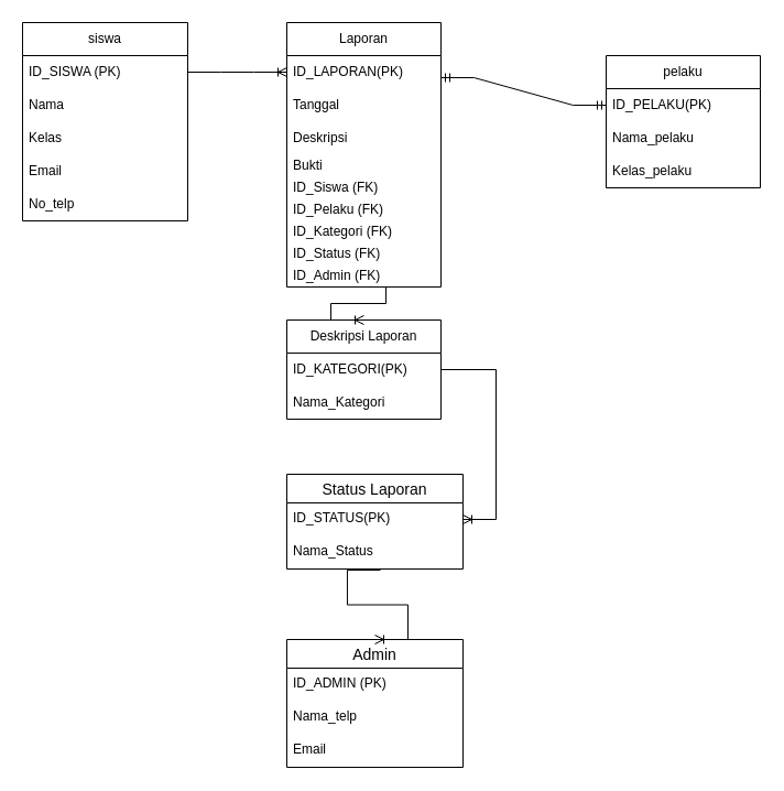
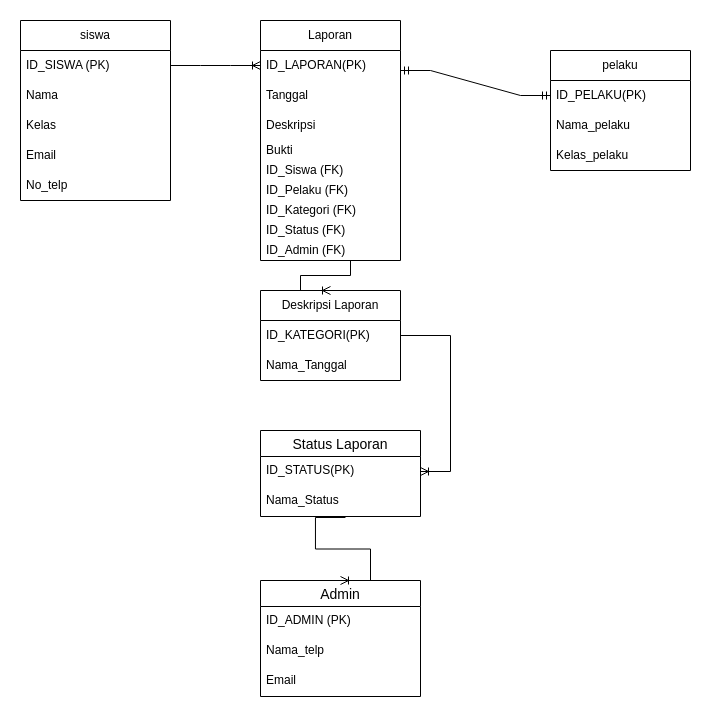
- <mxCell id="32" value="Nama_Kategori" style="text;strokeColor=none;fillColor=none;align=left;verticalAlign=middle;spacingLeft=4;spacingRight=4;overflow=hidden;points=[[0,0.5],[1,0.5]];portConstraint=eastwest;rotatable=0;whiteSpace=wrap;html=1;" parent="30" vertex="1"><mxGeometry y="60" width="140" height="30" as="geometry" /></mxCell>
+ <mxCell id="32" value="Nama_Tanggal" style="text;strokeColor=none;fillColor=none;align=left;verticalAlign=middle;spacingLeft=4;spacingRight=4;overflow=hidden;points=[[0,0.5],[1,0.5]];portConstraint=eastwest;rotatable=0;whiteSpace=wrap;html=1;" parent="30" vertex="1"><mxGeometry y="60" width="140" height="30" as="geometry" /></mxCell>
